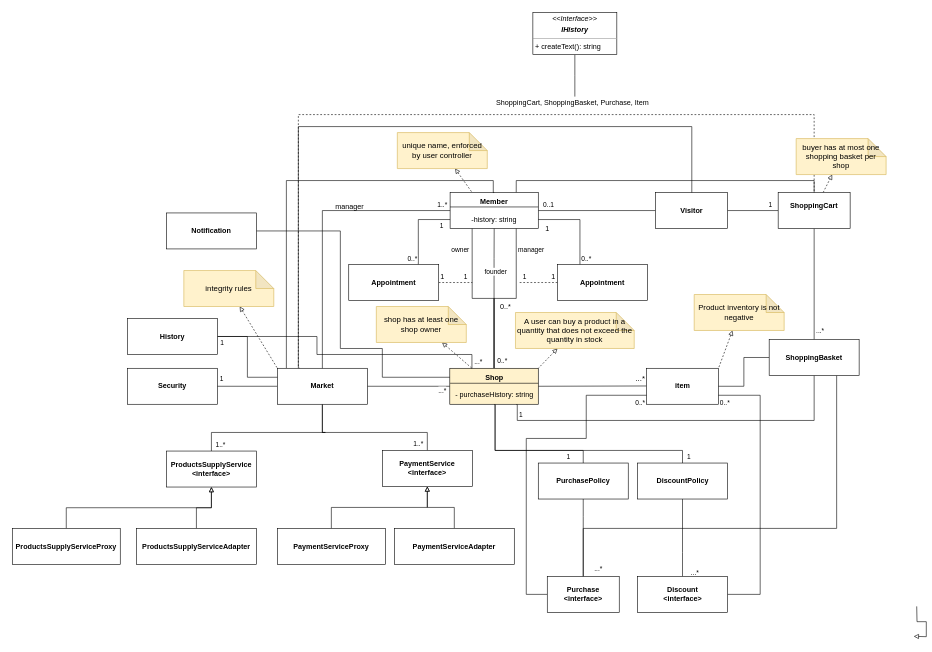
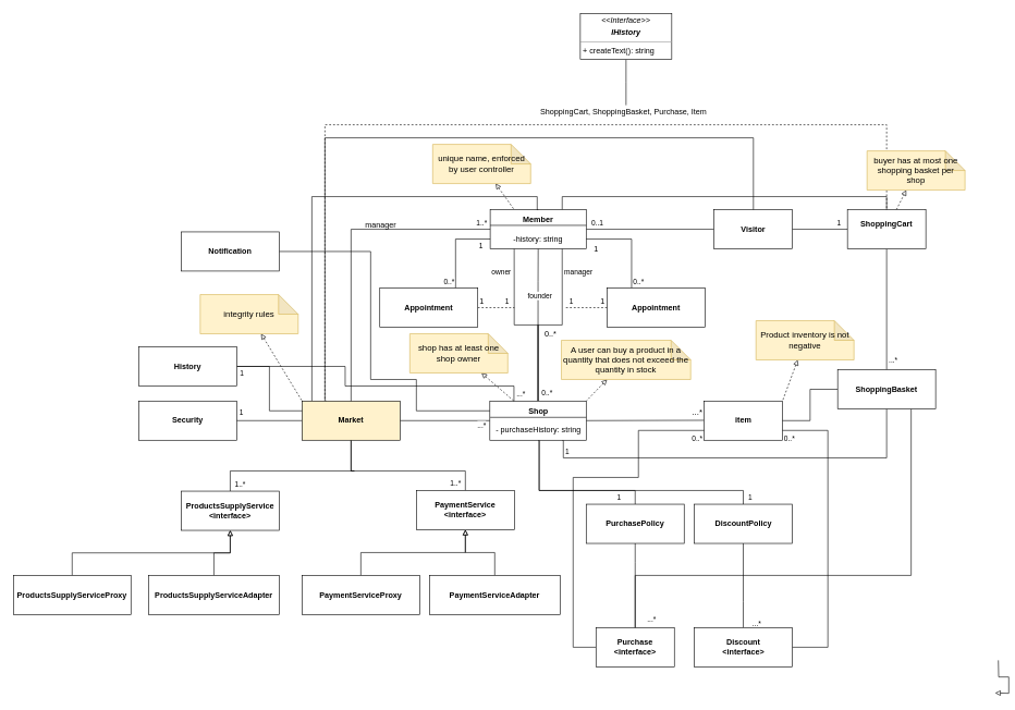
- <mxCell id="31" value="&lt;span style=&quot;font-weight: 700&quot;&gt;Market&lt;/span&gt;" style="rounded=0;whiteSpace=wrap;html=1;" parent="1" vertex="1"><mxGeometry x="462" y="613" width="150" height="60" as="geometry" /></mxCell>
+ <mxCell id="31" value="&lt;span style=&quot;font-weight: 700&quot;&gt;Market&lt;/span&gt;" style="rounded=0;whiteSpace=wrap;html=1;fillColor=#fff2cc;" parent="1" vertex="1"><mxGeometry x="462" y="613" width="150" height="60" as="geometry" /></mxCell>
- <mxCell id="39" value="&lt;b&gt;Shop&lt;/b&gt;&lt;br&gt;&lt;br&gt;- purchaseHistory: string" style="rounded=0;whiteSpace=wrap;html=1;fillColor=#fff2cc;" parent="1" vertex="1"><mxGeometry x="749.5" y="613" width="147.5" height="60" as="geometry" /></mxCell>
+ <mxCell id="39" value="&lt;b&gt;Shop&lt;/b&gt;&lt;br&gt;&lt;br&gt;- purchaseHistory: string" style="rounded=0;whiteSpace=wrap;html=1;" parent="1" vertex="1"><mxGeometry x="749.5" y="613" width="147.5" height="60" as="geometry" /></mxCell>
